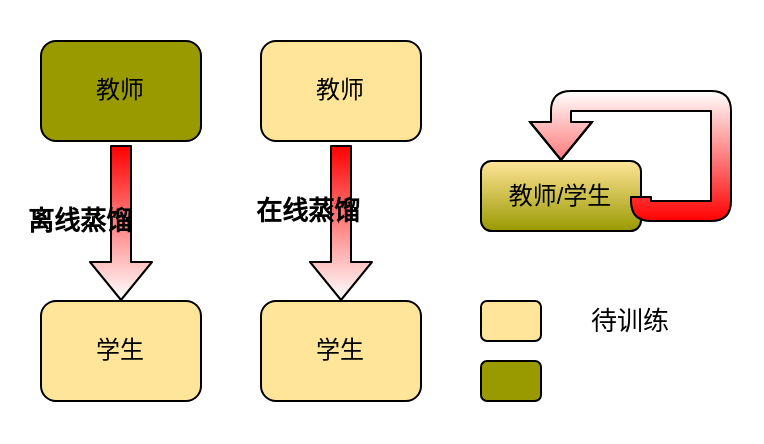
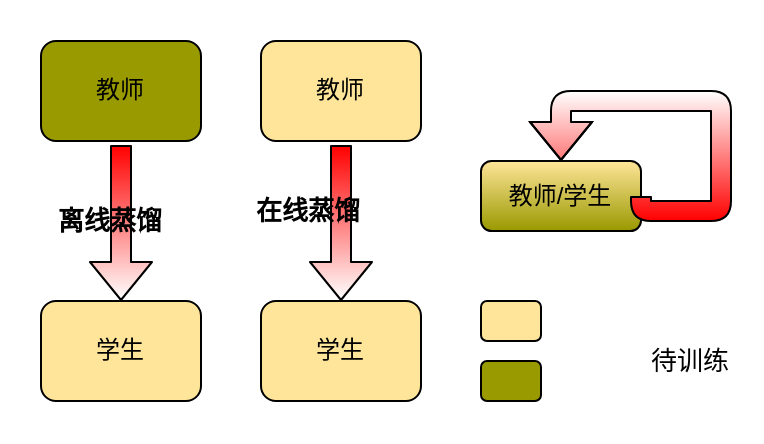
- <mxCell id="9" value="离线蒸馏" style="text;html=1;strokeColor=none;fillColor=none;align=center;verticalAlign=middle;whiteSpace=wrap;rounded=0;fontStyle=1;fontSize=13;" vertex="1" parent="1"><mxGeometry x="5" y="100" width="70" height="20" as="geometry" /></mxCell>
+ <mxCell id="9" value="离线蒸馏" style="text;html=1;strokeColor=none;fillColor=none;align=center;verticalAlign=middle;whiteSpace=wrap;rounded=0;fontStyle=1;fontSize=13;" vertex="1" parent="1"><mxGeometry x="20" y="100" width="70" height="20" as="geometry" /></mxCell>
- <mxCell id="13" value="待训练" style="text;html=1;strokeColor=none;fillColor=none;align=center;verticalAlign=middle;whiteSpace=wrap;rounded=0;fontSize=13;" vertex="1" parent="1"><mxGeometry x="290" y="150" width="50" height="20" as="geometry" /></mxCell>
+ <mxCell id="13" value="待训练" style="text;html=1;strokeColor=none;fillColor=none;align=center;verticalAlign=middle;whiteSpace=wrap;rounded=0;fontSize=13;" vertex="1" parent="1"><mxGeometry x="320" y="170" width="50" height="20" as="geometry" /></mxCell>
